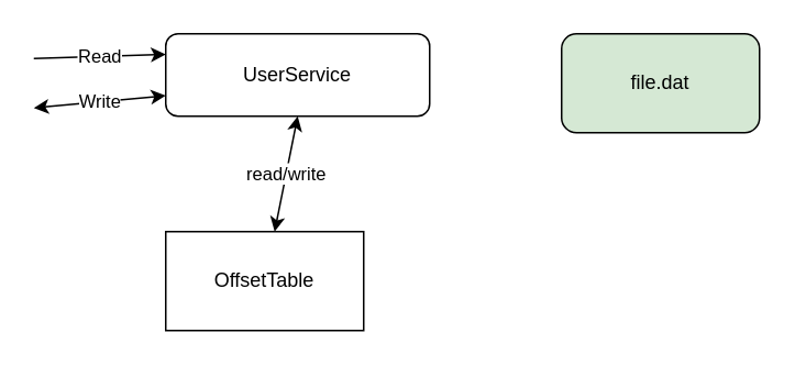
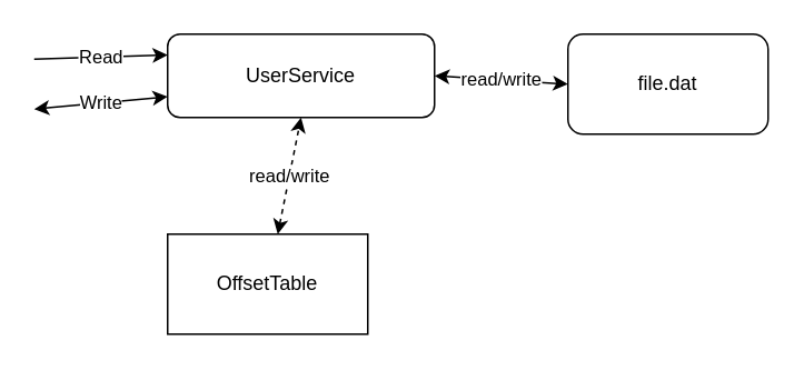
+ <mxCell id="6" value="read/write" style="endArrow=classic;startArrow=classic;html=1;entryX=0;entryY=0.5;entryDx=0;entryDy=0;exitX=1;exitY=0.5;exitDx=0;exitDy=0;" edge="1" parent="1" source="2" target="5"><mxGeometry width="50" height="50" relative="1" as="geometry"><mxPoint x="10" y="150" as="sourcePoint" /><mxPoint x="60" y="100" as="targetPoint" /></mxGeometry></mxCell>
- <mxCell id="5" value="file.dat" style="rounded=1;whiteSpace=wrap;html=1;align=center;fillColor=#d5e8d4;" vertex="1" parent="1"><mxGeometry x="340" y="20" width="120" height="60" as="geometry" /></mxCell>
+ <mxCell id="5" value="file.dat" style="rounded=1;whiteSpace=wrap;html=1;align=center;" vertex="1" parent="1"><mxGeometry x="340" y="20" width="120" height="60" as="geometry" /></mxCell>
- <mxCell id="8" value="read/write" style="endArrow=classic;startArrow=classic;html=1;entryX=0.5;entryY=1;entryDx=0;entryDy=0;" edge="1" parent="1" source="7" target="2"><mxGeometry width="50" height="50" relative="1" as="geometry"><mxPoint x="10" y="270" as="sourcePoint" /><mxPoint x="60" y="220" as="targetPoint" /></mxGeometry></mxCell>
+ <mxCell id="8" value="read/write" style="endArrow=classic;startArrow=classic;html=1;entryX=0.5;entryY=1;entryDx=0;entryDy=0;dashed=1;" edge="1" parent="1" source="7" target="2"><mxGeometry width="50" height="50" relative="1" as="geometry"><mxPoint x="10" y="270" as="sourcePoint" /><mxPoint x="60" y="220" as="targetPoint" /></mxGeometry></mxCell>
